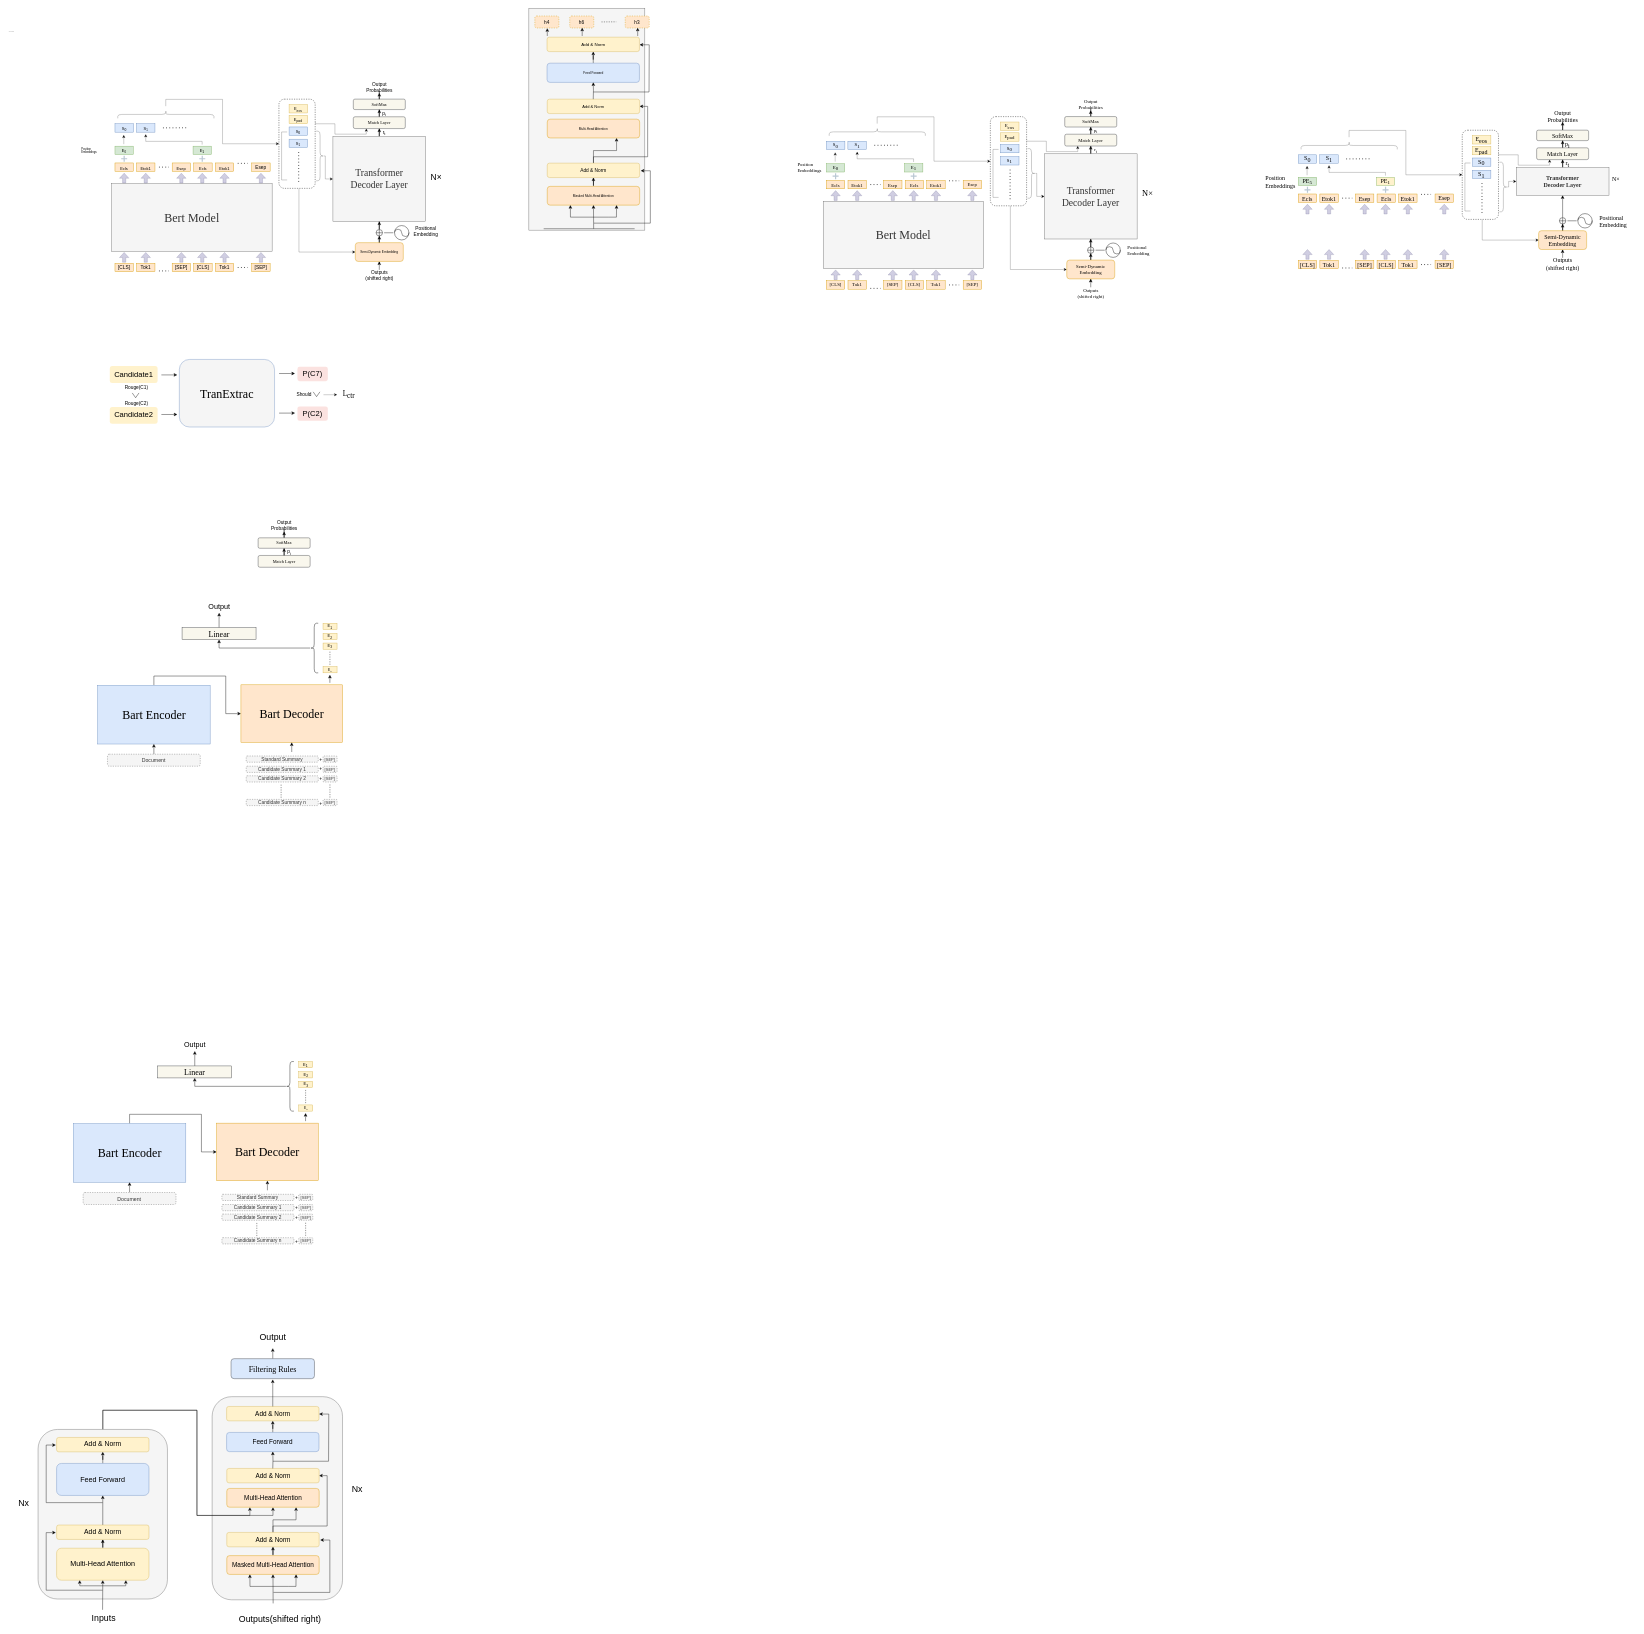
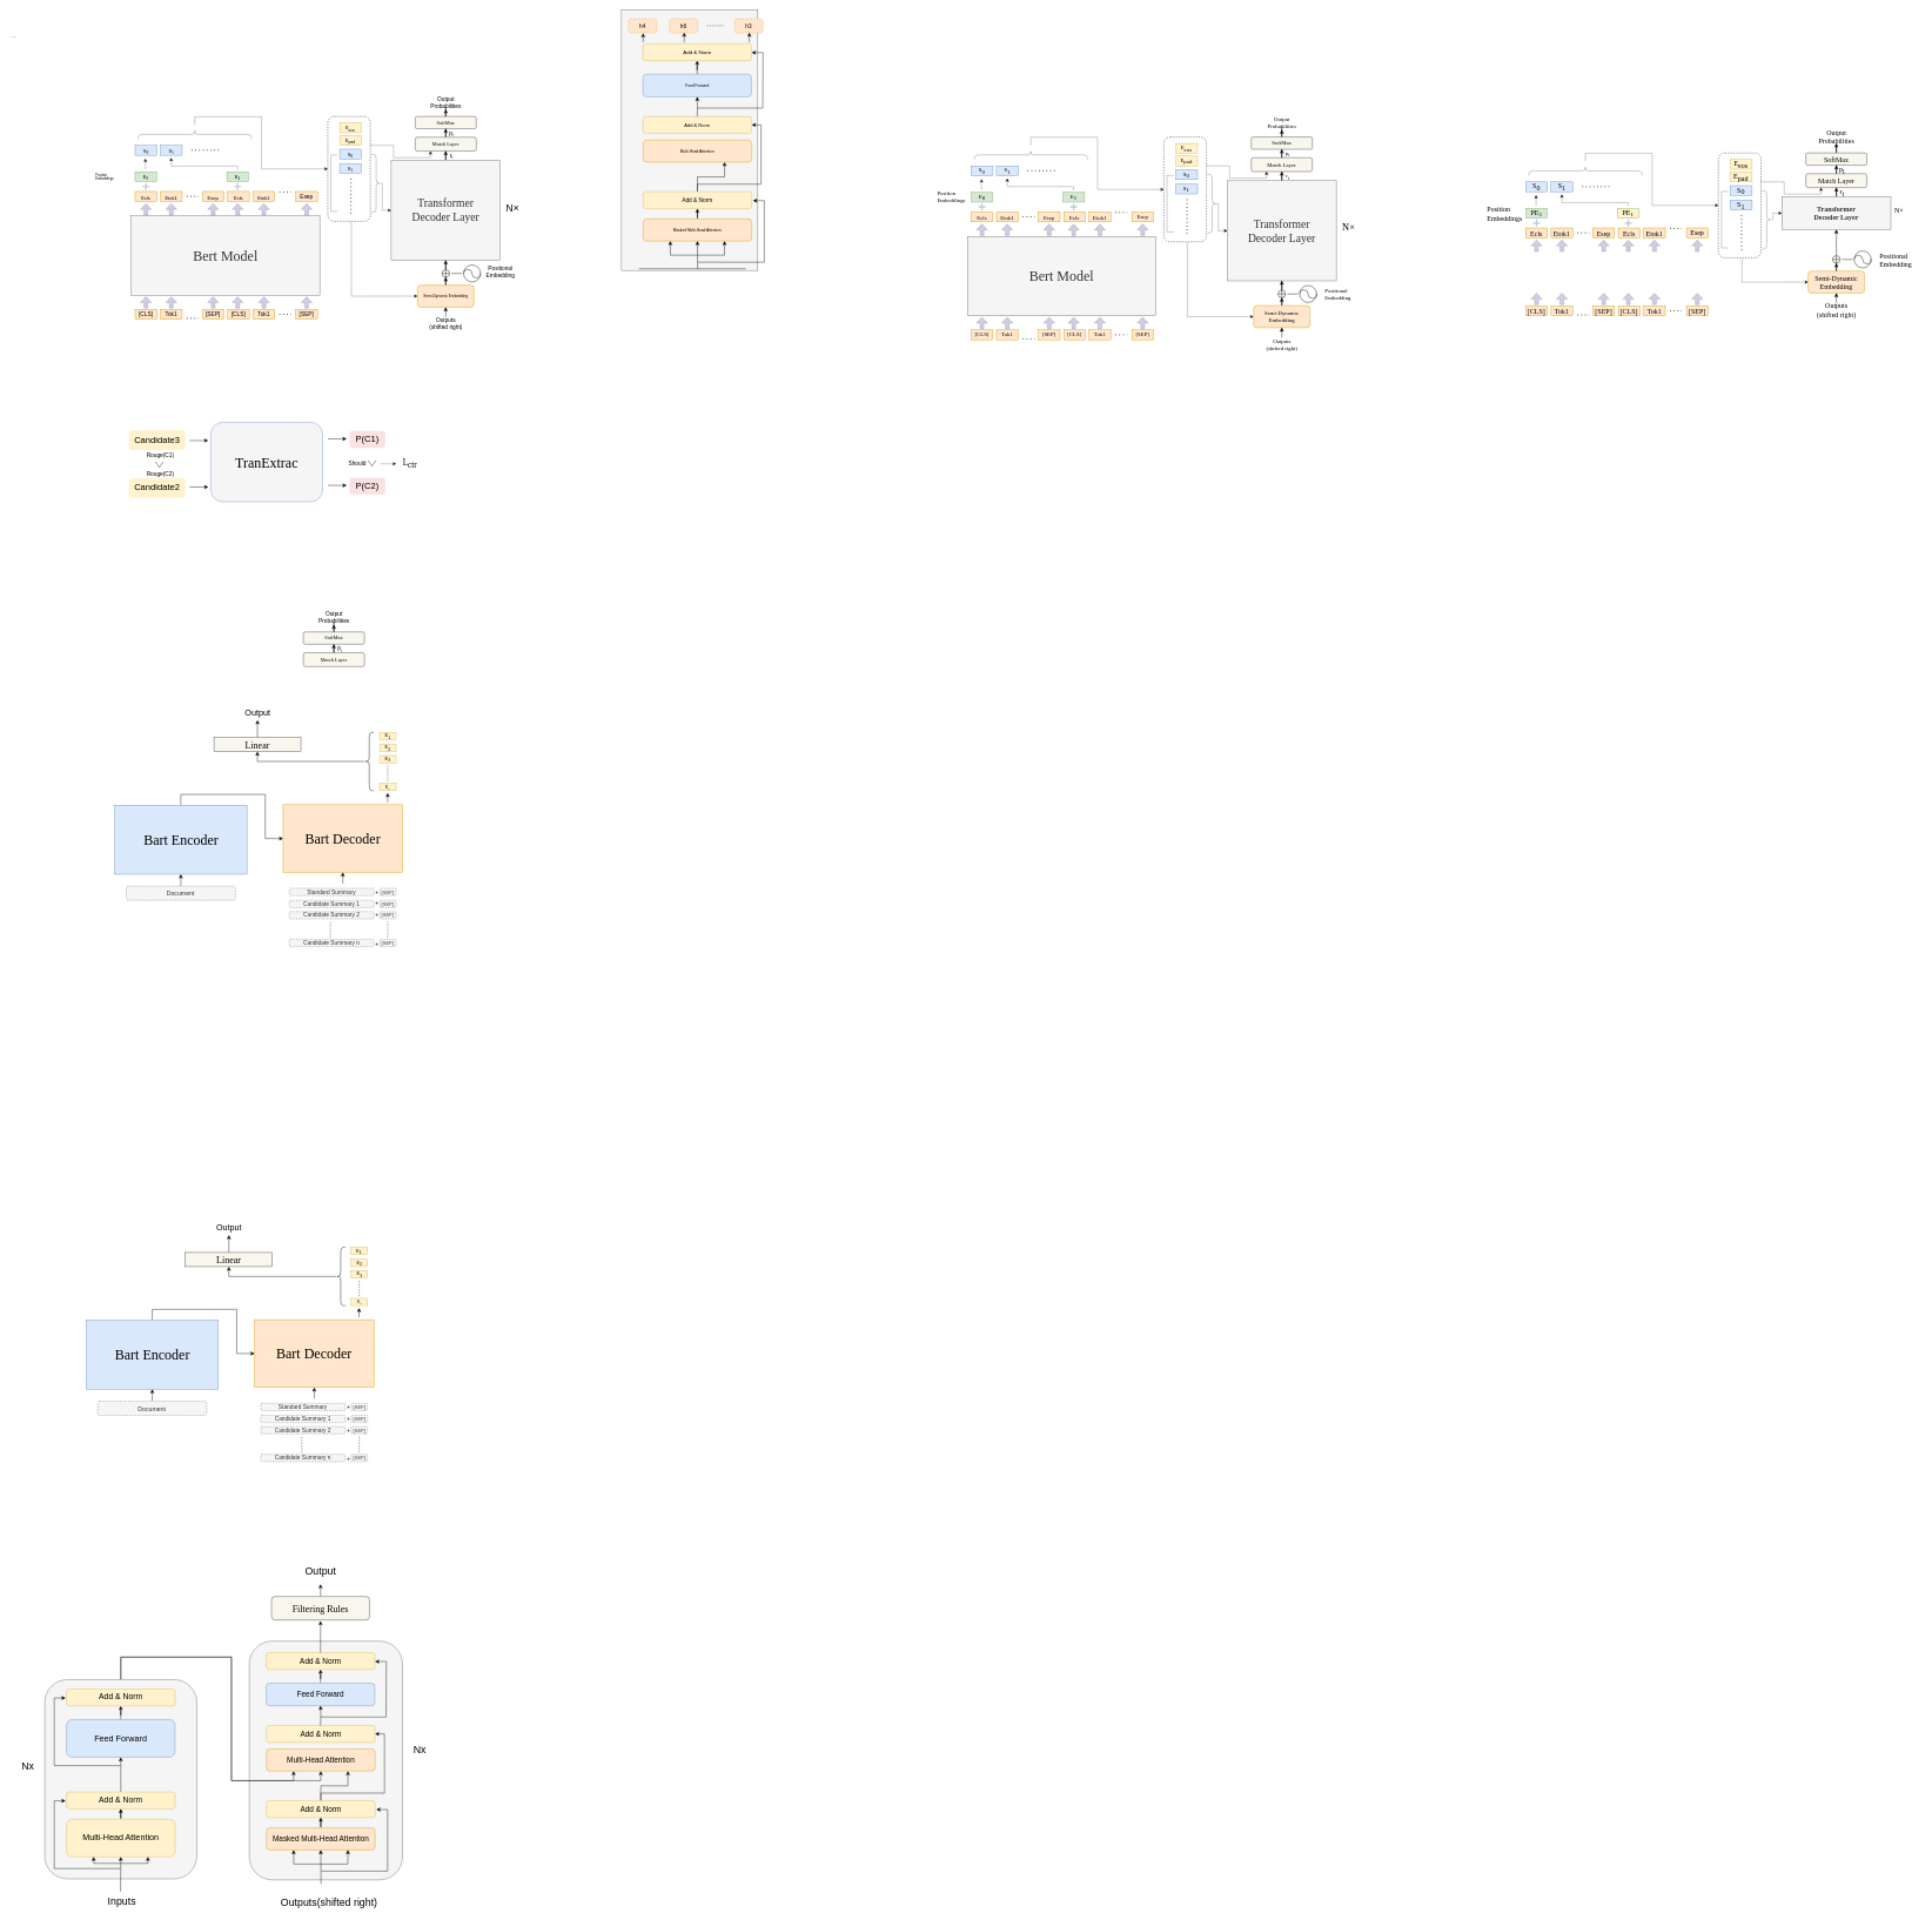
- <mxCell id="108" value="P(C7)" style="text;html=1;strokeColor=none;fillColor=#f8cecc;align=center;verticalAlign=middle;whiteSpace=wrap;rounded=1;fontSize=19;opacity=60;" parent="1" vertex="1"><mxGeometry x="743.26" y="916.79" width="76" height="36" as="geometry" /></mxCell>
+ <mxCell id="108" value="P(C1)" style="text;html=1;strokeColor=none;fillColor=#f8cecc;align=center;verticalAlign=middle;whiteSpace=wrap;rounded=1;fontSize=19;opacity=60;" parent="1" vertex="1"><mxGeometry x="743.26" y="916.79" width="76" height="36" as="geometry" /></mxCell>
- <mxCell id="101" value="Candidate1" style="text;html=1;strokeColor=none;fillColor=#fff2cc;align=center;verticalAlign=middle;whiteSpace=wrap;rounded=1;fontSize=19;" parent="1" vertex="1"><mxGeometry x="274" y="915" width="119.63" height="42" as="geometry" /></mxCell>
+ <mxCell id="101" value="Candidate3" style="text;html=1;strokeColor=none;fillColor=#fff2cc;align=center;verticalAlign=middle;whiteSpace=wrap;rounded=1;fontSize=19;" parent="1" vertex="1"><mxGeometry x="274" y="915" width="119.63" height="42" as="geometry" /></mxCell>
- <mxCell id="224" value="Filtering Rules" style="rounded=1;whiteSpace=wrap;html=1;fillColor=#dae8fc;strokeColor=#36393d;fontSize=20;fontFamily=Verdana;" parent="1" vertex="1"><mxGeometry x="577.29" y="3397" width="208.6" height="50" as="geometry" /></mxCell>
+ <mxCell id="224" value="Filtering Rules" style="rounded=1;whiteSpace=wrap;html=1;fillColor=#f9f7ed;strokeColor=#36393d;fontSize=20;fontFamily=Verdana;" parent="1" vertex="1"><mxGeometry x="577.29" y="3397" width="208.6" height="50" as="geometry" /></mxCell>
